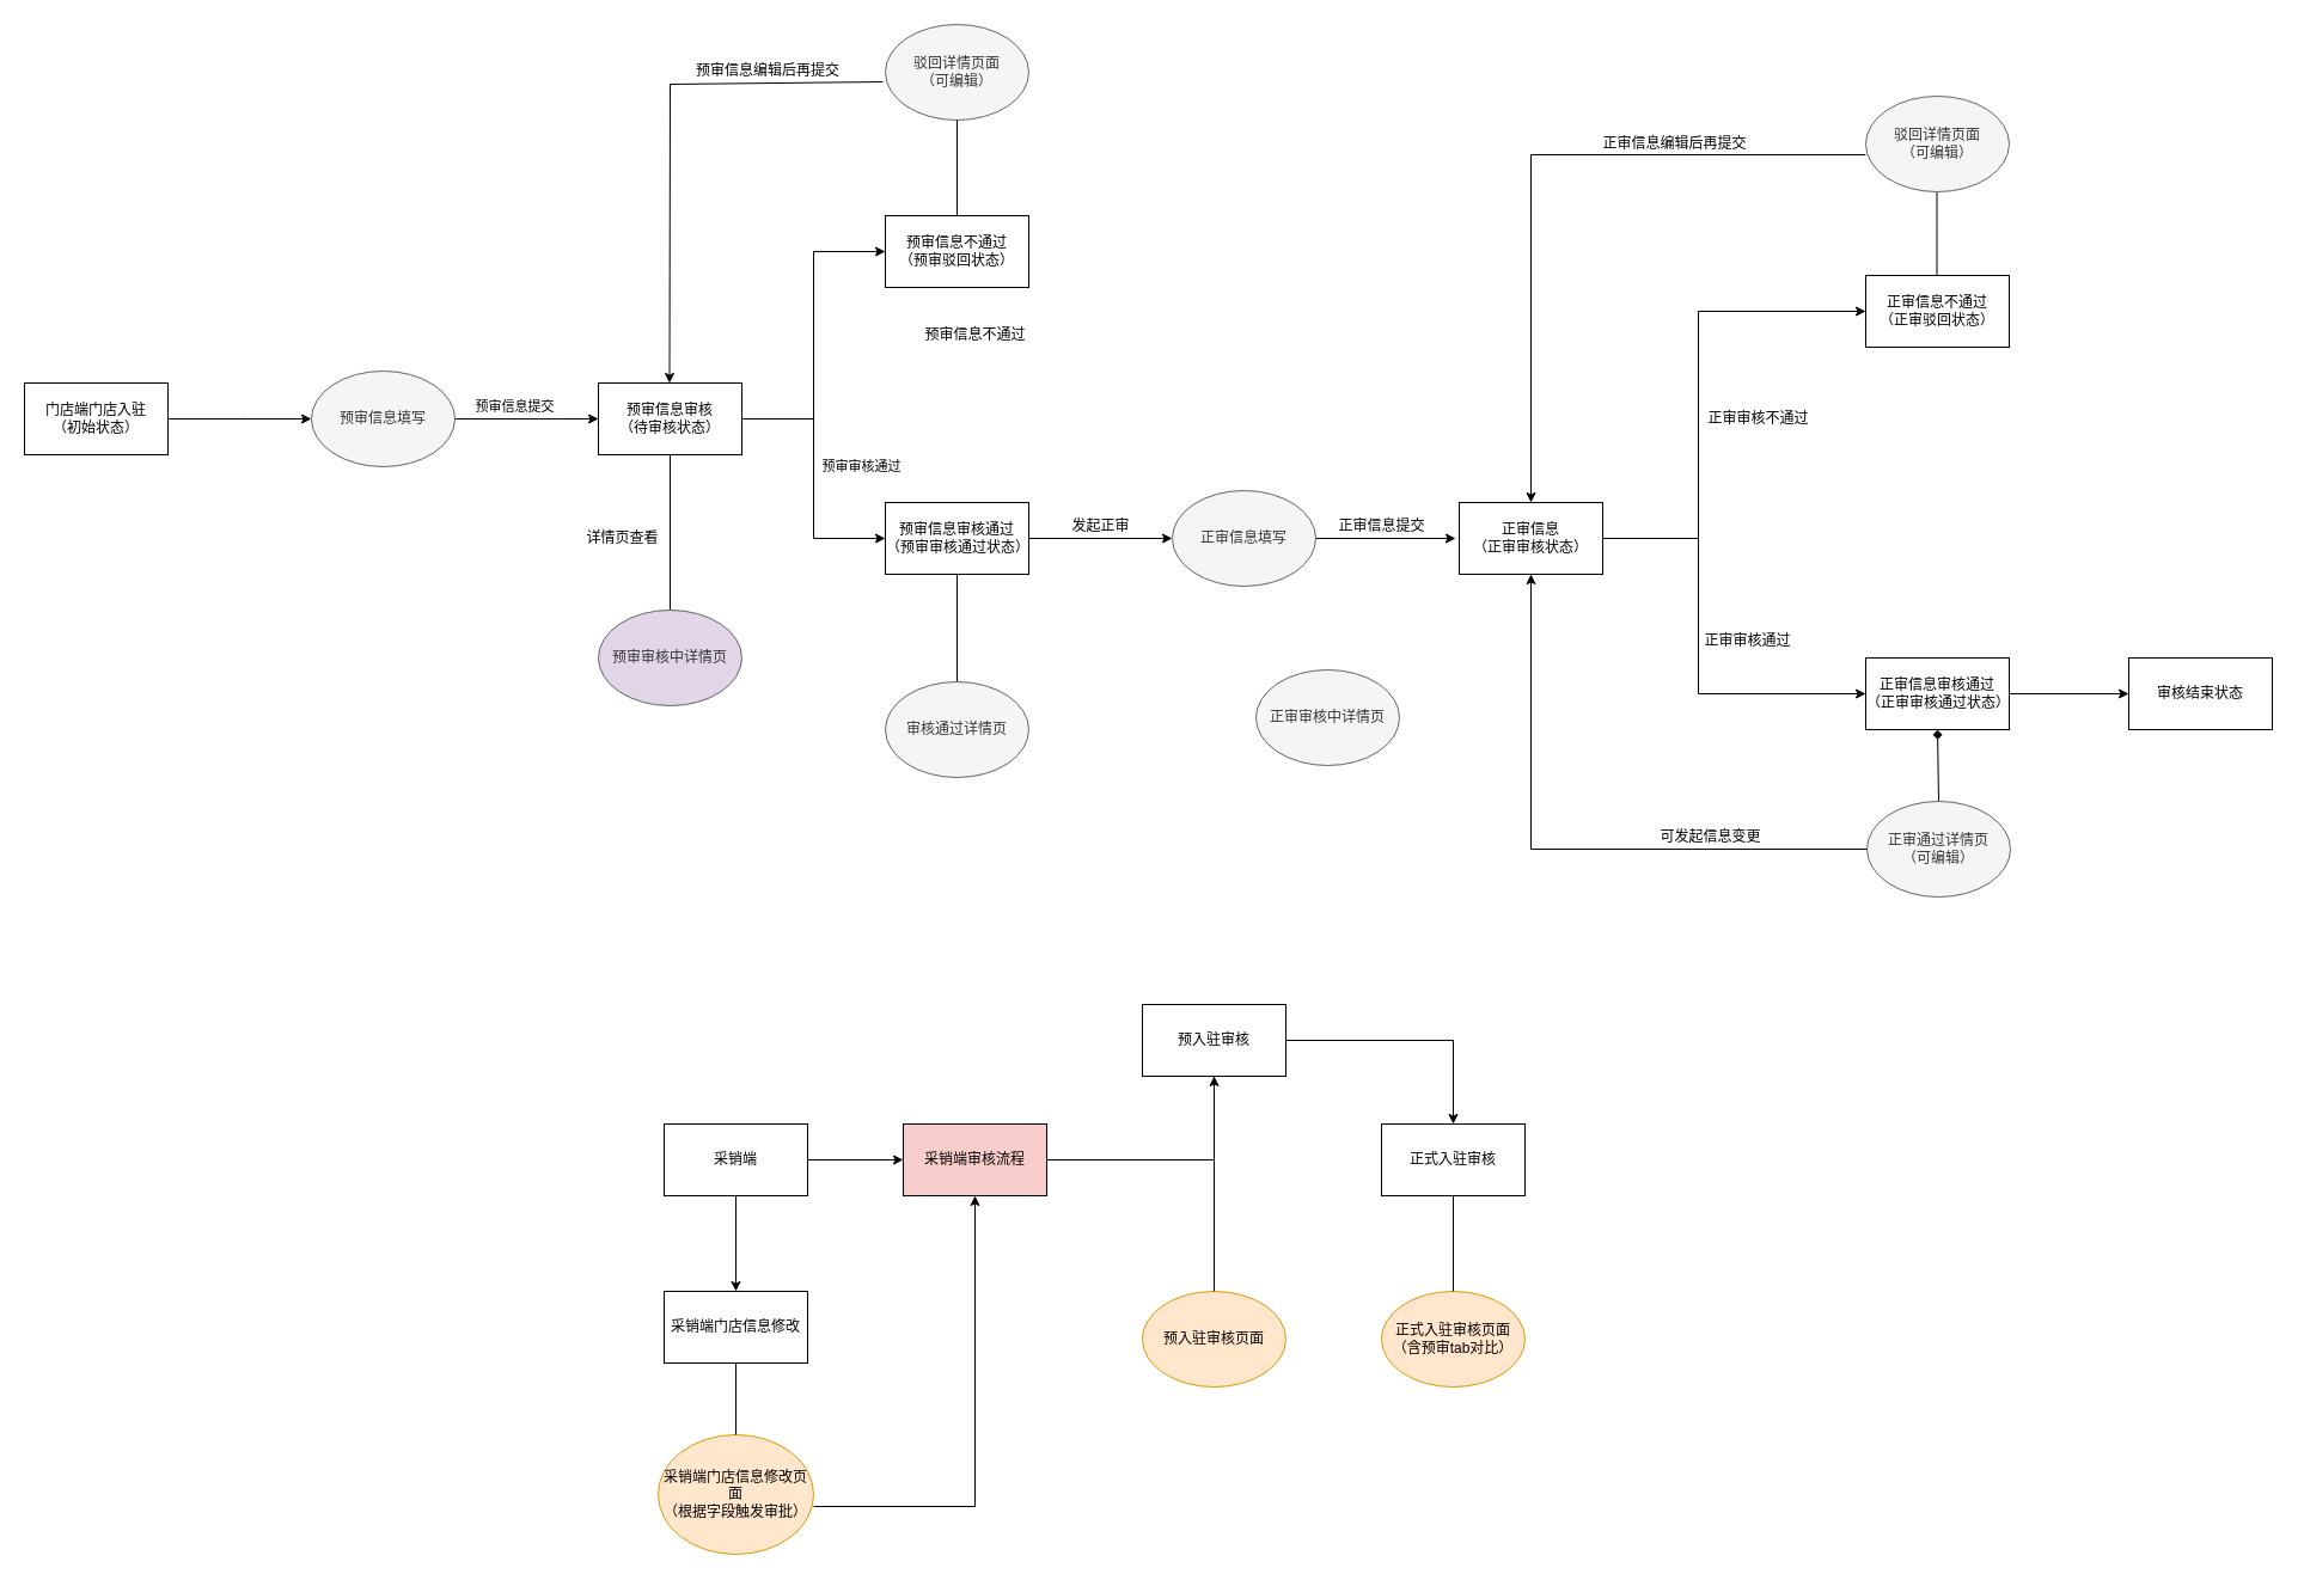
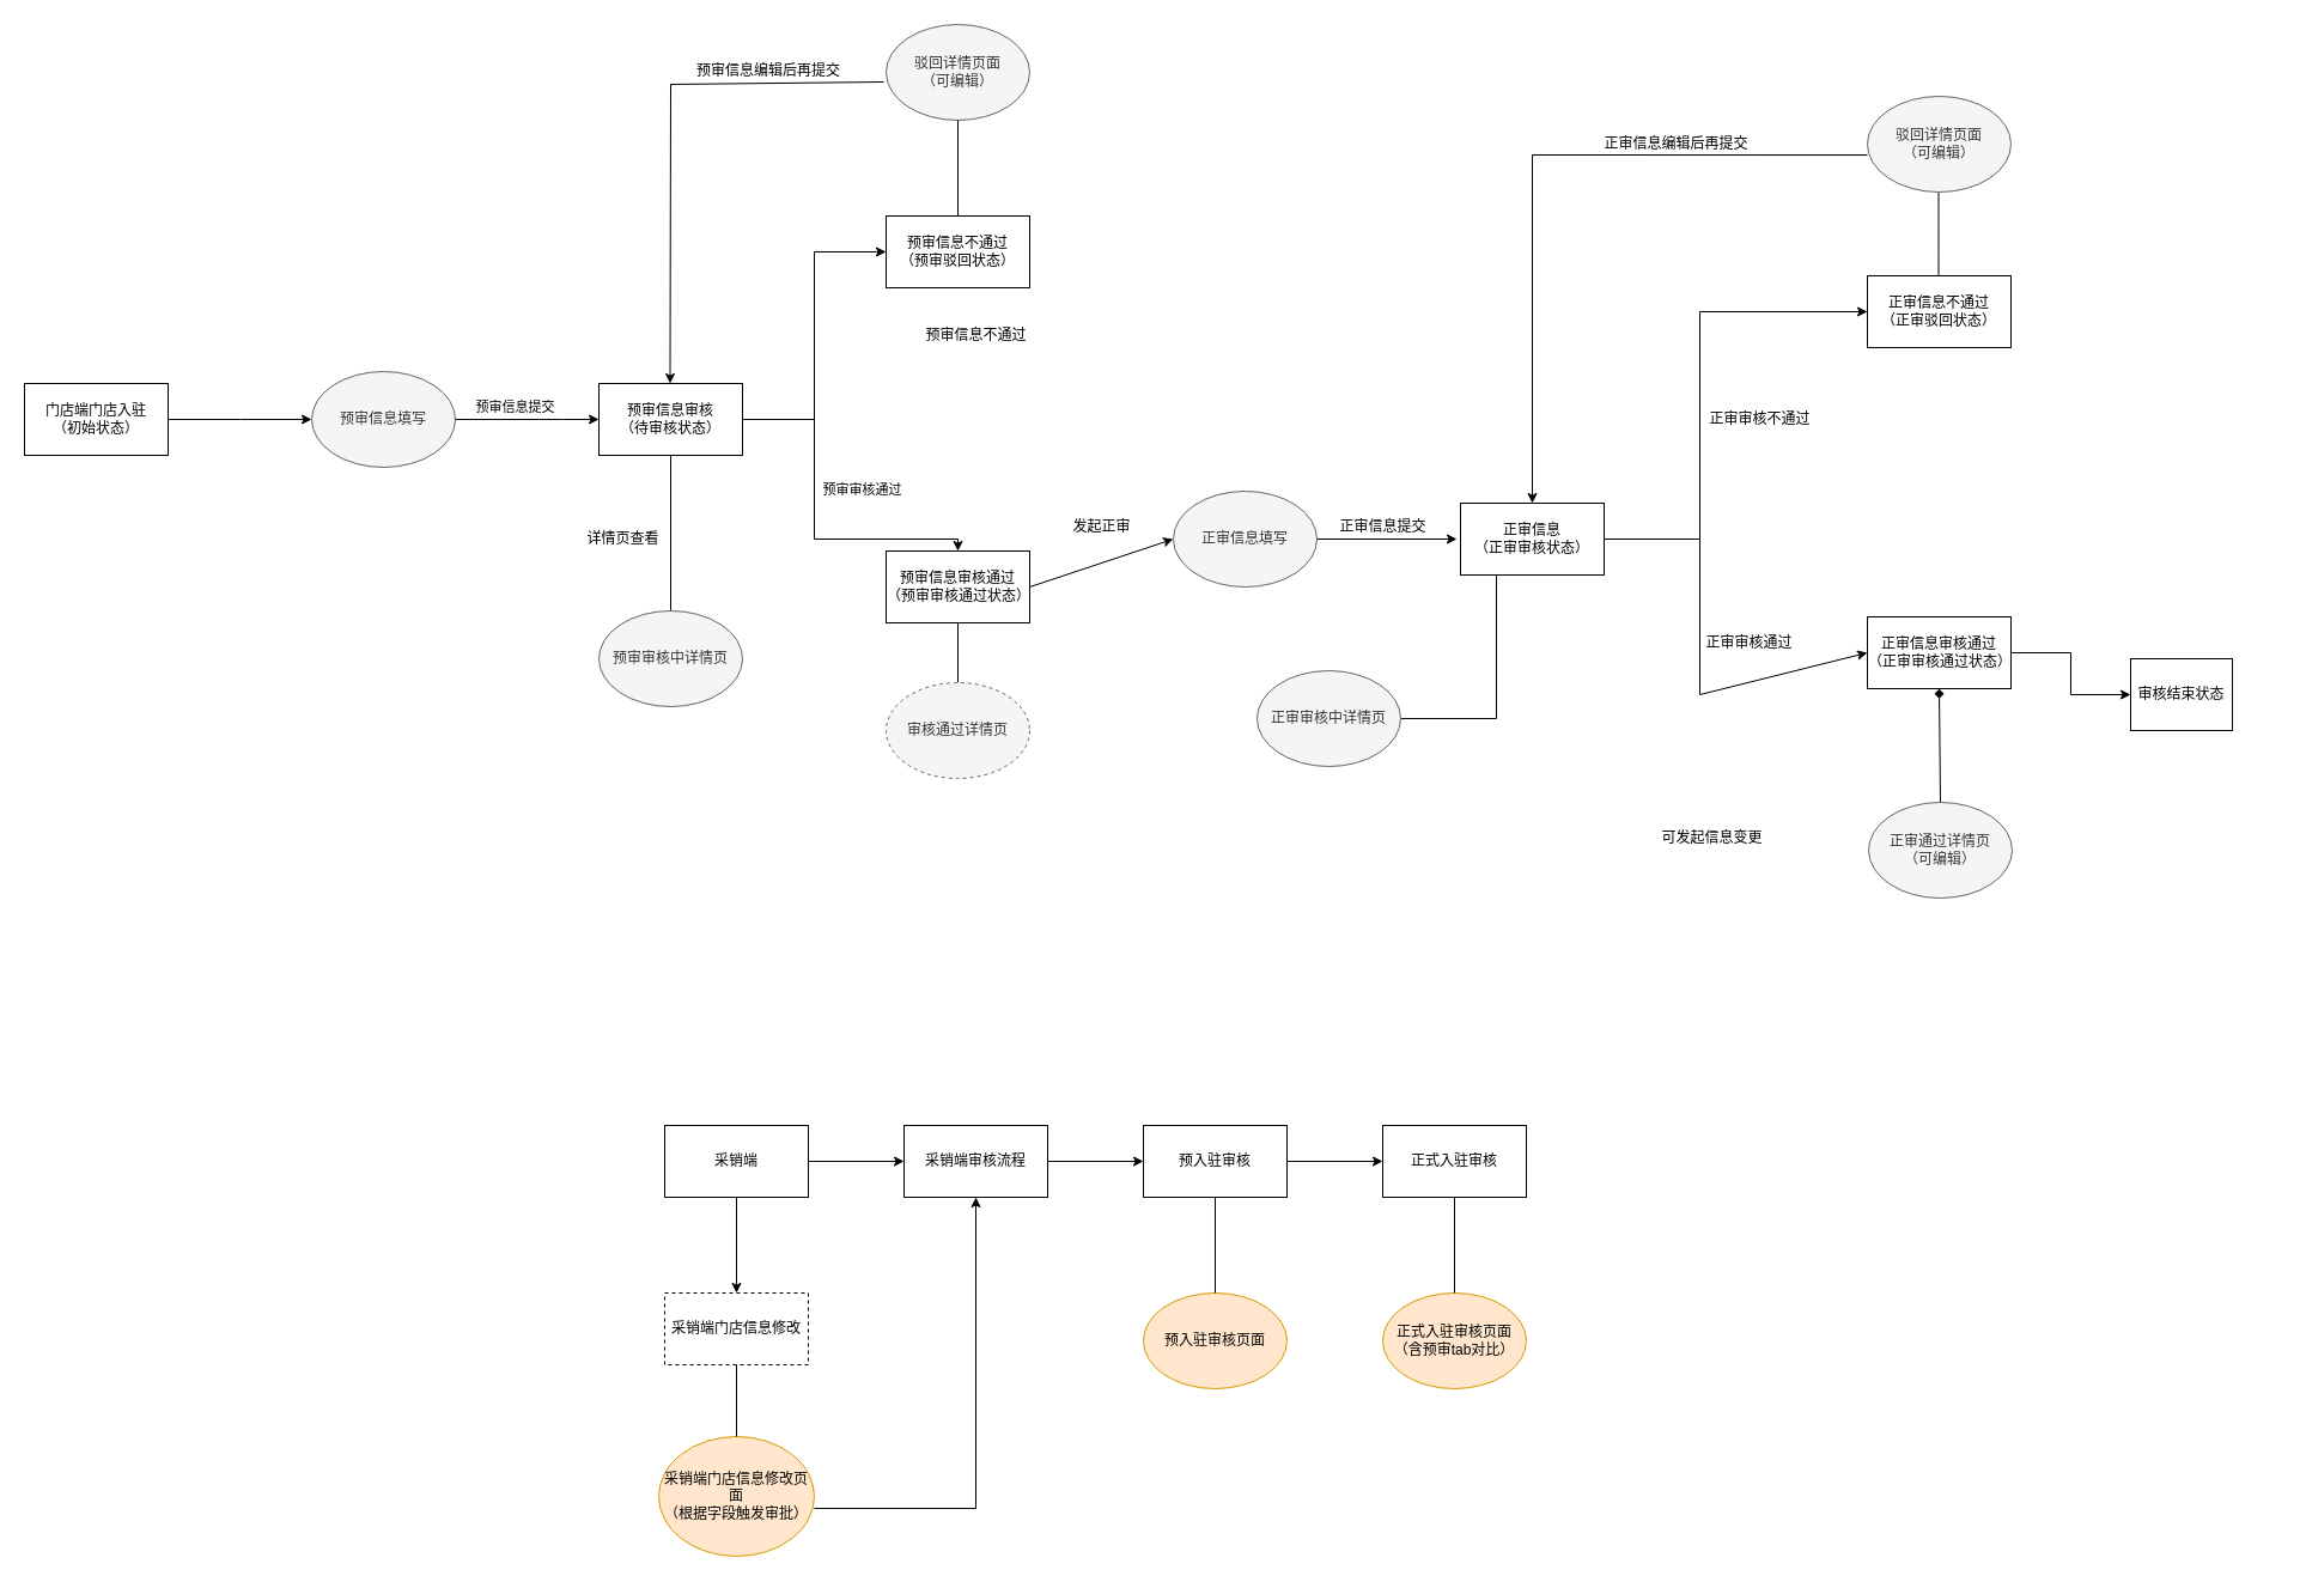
- <mxCell id="10" value="预审信息审核通过&lt;br&gt;（预审审核通过状态）" style="rounded=0;whiteSpace=wrap;html=1;" vertex="1" parent="1"><mxGeometry x="740" y="420" width="120" height="60" as="geometry" /></mxCell>
+ <mxCell id="10" value="预审信息审核通过&lt;br&gt;（预审审核通过状态）" style="rounded=0;whiteSpace=wrap;html=1;" vertex="1" parent="1"><mxGeometry x="740" y="460" width="120" height="60" as="geometry" /></mxCell>
- <mxCell id="15" value="预审审核中详情页" style="ellipse;whiteSpace=wrap;html=1;fillColor=#e1d5e7;strokeColor=#666666;fontColor=#333333;" vertex="1" parent="1"><mxGeometry x="500" y="510" width="120" height="80" as="geometry" /></mxCell>
+ <mxCell id="15" value="预审审核中详情页" style="ellipse;whiteSpace=wrap;html=1;fillColor=#f5f5f5;strokeColor=#666666;fontColor=#333333;" vertex="1" parent="1"><mxGeometry x="500" y="510" width="120" height="80" as="geometry" /></mxCell>
+ <mxCell id="29" value="" style="endArrow=none;html=1;entryX=0.25;entryY=1;entryDx=0;entryDy=0;exitX=1;exitY=0.5;exitDx=0;exitDy=0;rounded=0;" edge="1" parent="1" source="30" target="12"><mxGeometry width="50" height="50" relative="1" as="geometry"><mxPoint x="1280" y="590" as="sourcePoint" /><mxPoint x="1170" y="540" as="targetPoint" /><Array as="points"><mxPoint x="1250" y="600" /></Array></mxGeometry></mxCell>
- <mxCell id="32" value="正审信息审核通过&lt;br&gt;（正审审核通过状态）" style="rounded=0;whiteSpace=wrap;html=1;" vertex="1" parent="1"><mxGeometry x="1560" y="550" width="120" height="60" as="geometry" /></mxCell>
+ <mxCell id="32" value="正审信息审核通过&lt;br&gt;（正审审核通过状态）" style="rounded=0;whiteSpace=wrap;html=1;" vertex="1" parent="1"><mxGeometry x="1560" y="515" width="120" height="60" as="geometry" /></mxCell>
- <mxCell id="33" value="审核结束状态" style="rounded=0;whiteSpace=wrap;html=1;" vertex="1" parent="1"><mxGeometry x="1780" y="550" width="120" height="60" as="geometry" /></mxCell>
+ <mxCell id="33" value="审核结束状态" style="rounded=0;whiteSpace=wrap;html=1;" vertex="1" parent="1"><mxGeometry x="1780" y="550" width="85" height="60" as="geometry" /></mxCell>
- <mxCell id="17" value="审核通过详情页" style="ellipse;whiteSpace=wrap;html=1;fillColor=#f5f5f5;strokeColor=#666666;fontColor=#333333;" vertex="1" parent="1"><mxGeometry x="740" y="570" width="120" height="80" as="geometry" /></mxCell>
+ <mxCell id="17" value="审核通过详情页" style="ellipse;whiteSpace=wrap;html=1;fillColor=#f5f5f5;strokeColor=#666666;fontColor=#333333;dashed=1;" vertex="1" parent="1"><mxGeometry x="740" y="570" width="120" height="80" as="geometry" /></mxCell>
- <mxCell id="43" value="" style="endArrow=classic;html=1;exitX=0;exitY=0.5;exitDx=0;exitDy=0;entryX=0.5;entryY=1;entryDx=0;entryDy=0;rounded=0;" edge="1" parent="1" source="41" target="12"><mxGeometry width="50" height="50" relative="1" as="geometry"><mxPoint x="1240" y="500" as="sourcePoint" /><mxPoint x="1310" y="560" as="targetPoint" /><Array as="points"><mxPoint x="1280" y="710" /></Array></mxGeometry></mxCell>
- <mxCell id="48" value="预入驻审核" style="rounded=0;whiteSpace=wrap;html=1;" vertex="1" parent="1"><mxGeometry x="955" y="840" width="120" height="60" as="geometry" /></mxCell>
+ <mxCell id="48" value="预入驻审核" style="rounded=0;whiteSpace=wrap;html=1;" vertex="1" parent="1"><mxGeometry x="955" y="940" width="120" height="60" as="geometry" /></mxCell>
- <mxCell id="46" value="采销端审核流程" style="rounded=0;whiteSpace=wrap;html=1;fillColor=#f8cecc;" vertex="1" parent="1"><mxGeometry x="755" y="940" width="120" height="60" as="geometry" /></mxCell>
+ <mxCell id="46" value="采销端审核流程" style="rounded=0;whiteSpace=wrap;html=1;" vertex="1" parent="1"><mxGeometry x="755" y="940" width="120" height="60" as="geometry" /></mxCell>
- <mxCell id="56" value="采销端门店信息修改" style="rounded=0;whiteSpace=wrap;html=1;" vertex="1" parent="1"><mxGeometry x="555" y="1080" width="120" height="60" as="geometry" /></mxCell>
+ <mxCell id="56" value="采销端门店信息修改" style="rounded=0;whiteSpace=wrap;html=1;dashed=1;" vertex="1" parent="1"><mxGeometry x="555" y="1080" width="120" height="60" as="geometry" /></mxCell>
